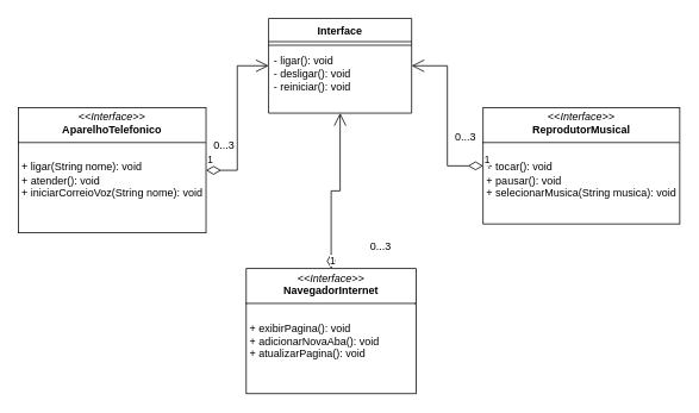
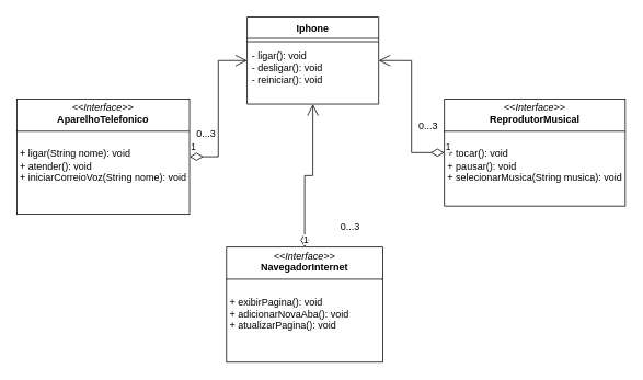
- <mxCell id="2" value="Interface" style="swimlane;fontStyle=1;align=center;verticalAlign=top;childLayout=stackLayout;horizontal=1;startSize=26;horizontalStack=0;resizeParent=1;resizeParentMax=0;resizeLast=0;collapsible=1;marginBottom=0;whiteSpace=wrap;html=1;" parent="1" vertex="1"><mxGeometry x="300" y="20" width="160" height="106" as="geometry" /></mxCell>
+ <mxCell id="2" value="Iphone" style="swimlane;fontStyle=1;align=center;verticalAlign=top;childLayout=stackLayout;horizontal=1;startSize=26;horizontalStack=0;resizeParent=1;resizeParentMax=0;resizeLast=0;collapsible=1;marginBottom=0;whiteSpace=wrap;html=1;" parent="1" vertex="1"><mxGeometry x="300" y="20" width="160" height="106" as="geometry" /></mxCell>
